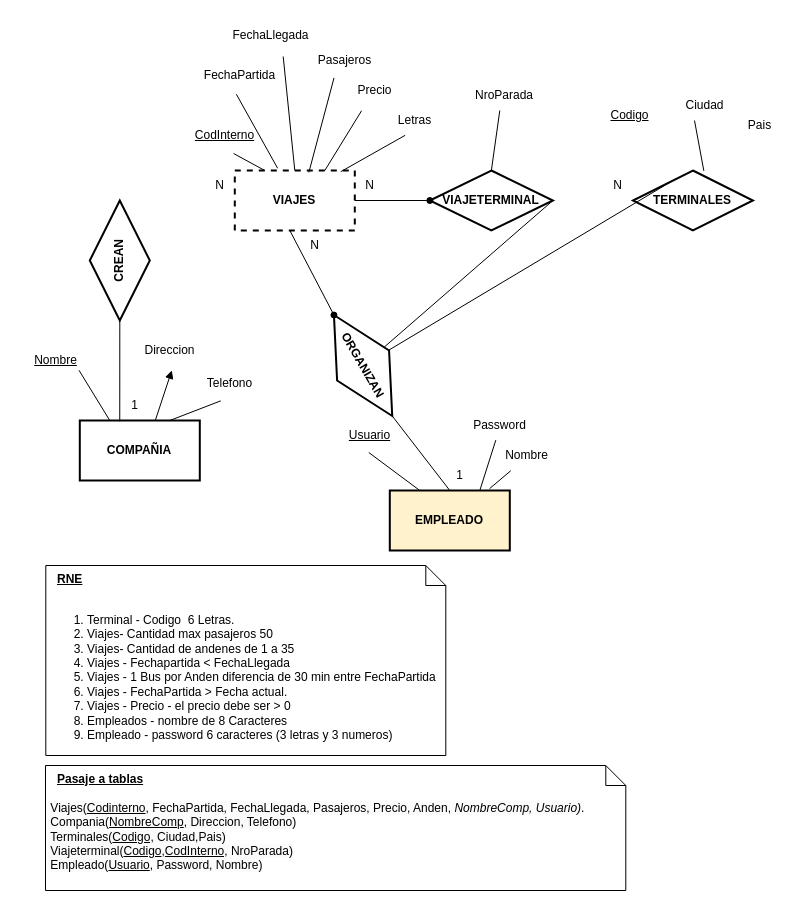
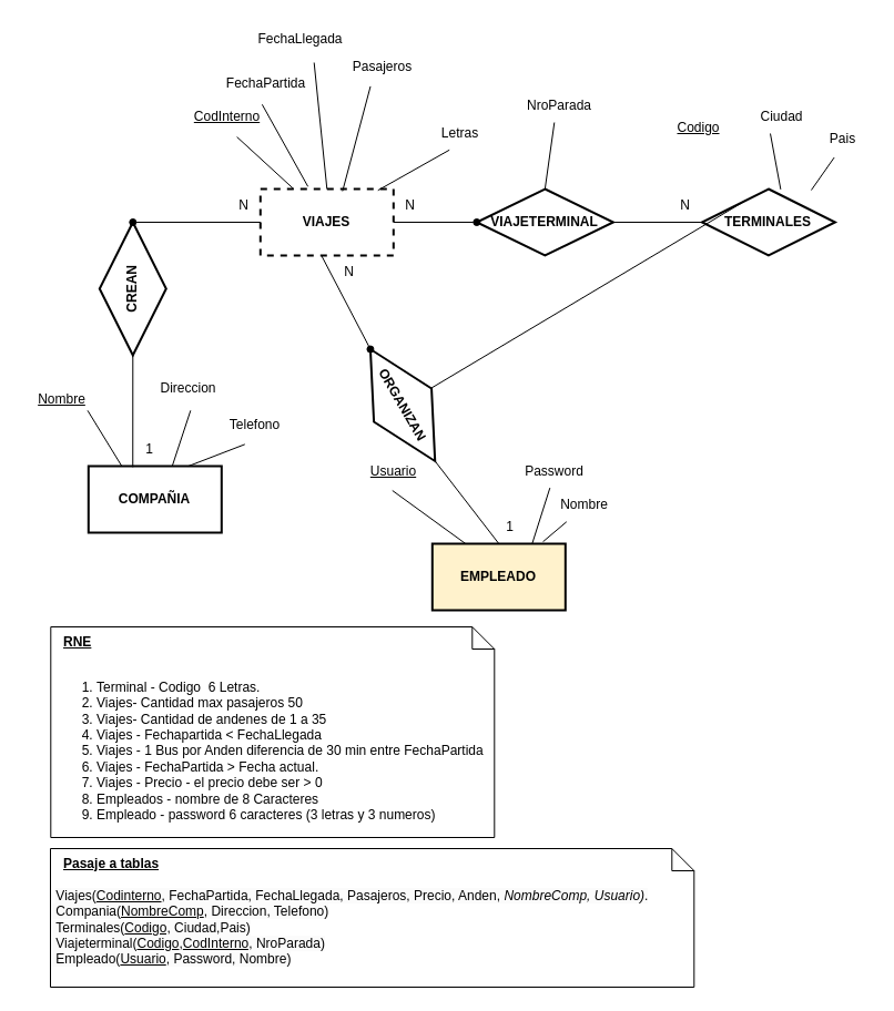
- <mxCell id="7" value="Precio" style="text;html=1;align=center;verticalAlign=middle;resizable=0;points=[];autosize=1;strokeColor=none;fillColor=none;" parent="1" vertex="1"><mxGeometry x="344.3" y="75" width="60" height="30" as="geometry" /></mxCell>
- <mxCell id="3" value="&lt;u&gt;CodInterno&lt;/u&gt;" style="text;html=1;align=center;verticalAlign=middle;resizable=0;points=[];autosize=1;strokeColor=none;fillColor=none;" parent="1" vertex="1"><mxGeometry x="184.3" y="120" width="80" height="30" as="geometry" /></mxCell>
+ <mxCell id="3" value="&lt;u&gt;CodInterno&lt;/u&gt;" style="text;html=1;align=center;verticalAlign=middle;resizable=0;points=[];autosize=1;strokeColor=none;fillColor=none;" parent="1" vertex="1"><mxGeometry x="164.3" y="90" width="80" height="30" as="geometry" /></mxCell>
- <mxCell id="27" value="" style="endArrow=none;html=1;rounded=0;entryX=0.28;entryY=1.173;entryDx=0;entryDy=0;entryPerimeter=0;exitX=0.75;exitY=0;exitDx=0;exitDy=0;exitPerimeter=0;" parent="1" source="2" target="7" edge="1"><mxGeometry width="50" height="50" relative="1" as="geometry"><mxPoint x="347.94" y="171.02" as="sourcePoint" /><mxPoint x="413.5" y="97.4" as="targetPoint" /></mxGeometry></mxCell>
+ <mxCell id="16" value="" style="endArrow=none;html=1;rounded=0;entryX=0.352;entryY=1.053;entryDx=0;entryDy=0;entryPerimeter=0;exitX=0.821;exitY=0.017;exitDx=0;exitDy=0;exitPerimeter=0;" parent="1" source="8" target="17" edge="1"><mxGeometry width="50" height="50" relative="1" as="geometry"><mxPoint x="791" y="335" as="sourcePoint" /><mxPoint x="849.3" y="270" as="targetPoint" /></mxGeometry></mxCell>
+ <mxCell id="44" value="" style="endArrow=none;html=1;rounded=0;entryX=0;entryY=0.5;entryDx=0;entryDy=0;startArrow=oval;startFill=1;exitX=1;exitY=0.5;exitDx=0;exitDy=0;" parent="1" source="42" target="2" edge="1"><mxGeometry width="50" height="50" relative="1" as="geometry"><mxPoint x="129.3" y="200" as="sourcePoint" /><mxPoint x="57.74" y="210" as="targetPoint" /></mxGeometry></mxCell>
- <mxCell id="38" value="" style="endArrow=none;html=1;rounded=0;exitX=1;exitY=0.5;exitDx=0;exitDy=0;" parent="1" source="37" target="47" edge="1"><mxGeometry width="50" height="50" relative="1" as="geometry"><mxPoint x="549.3" y="360" as="sourcePoint" /><mxPoint x="699.3" y="200" as="targetPoint" /></mxGeometry></mxCell>
+ <mxCell id="38" value="" style="endArrow=none;html=1;rounded=0;exitX=1;exitY=0.5;exitDx=0;exitDy=0;entryX=0;entryY=0.5;entryDx=0;entryDy=0;" parent="1" source="37" target="8" edge="1"><mxGeometry width="50" height="50" relative="1" as="geometry"><mxPoint x="549.3" y="360" as="sourcePoint" /><mxPoint x="699.3" y="200" as="targetPoint" /></mxGeometry></mxCell>
- <mxCell id="21" value="" style="endArrow=block;html=1;rounded=0;entryX=0.529;entryY=1.16;entryDx=0;entryDy=0;entryPerimeter=0;exitX=0.629;exitY=0.001;exitDx=0;exitDy=0;exitPerimeter=0;" parent="1" source="11" target="18" edge="1"><mxGeometry width="50" height="50" relative="1" as="geometry"><mxPoint x="119.3" y="430" as="sourcePoint" /><mxPoint x="56.89" y="393.6" as="targetPoint" /></mxGeometry></mxCell>
+ <mxCell id="21" value="" style="endArrow=none;html=1;rounded=0;entryX=0.529;entryY=1.16;entryDx=0;entryDy=0;entryPerimeter=0;exitX=0.629;exitY=0.001;exitDx=0;exitDy=0;exitPerimeter=0;" parent="1" source="11" target="18" edge="1"><mxGeometry width="50" height="50" relative="1" as="geometry"><mxPoint x="119.3" y="430" as="sourcePoint" /><mxPoint x="56.89" y="393.6" as="targetPoint" /></mxGeometry></mxCell>
- <mxCell id="30" value="&lt;u&gt;Usuario&lt;/u&gt;" style="text;html=1;align=center;verticalAlign=middle;resizable=0;points=[];autosize=1;strokeColor=none;fillColor=none;" parent="1" vertex="1"><mxGeometry x="339.3" y="420" width="60" height="30" as="geometry" /></mxCell>
+ <mxCell id="30" value="&lt;u&gt;Usuario&lt;/u&gt;" style="text;html=1;align=center;verticalAlign=middle;resizable=0;points=[];autosize=1;strokeColor=none;fillColor=none;" parent="1" vertex="1"><mxGeometry x="324.3" y="410" width="60" height="30" as="geometry" /></mxCell>
